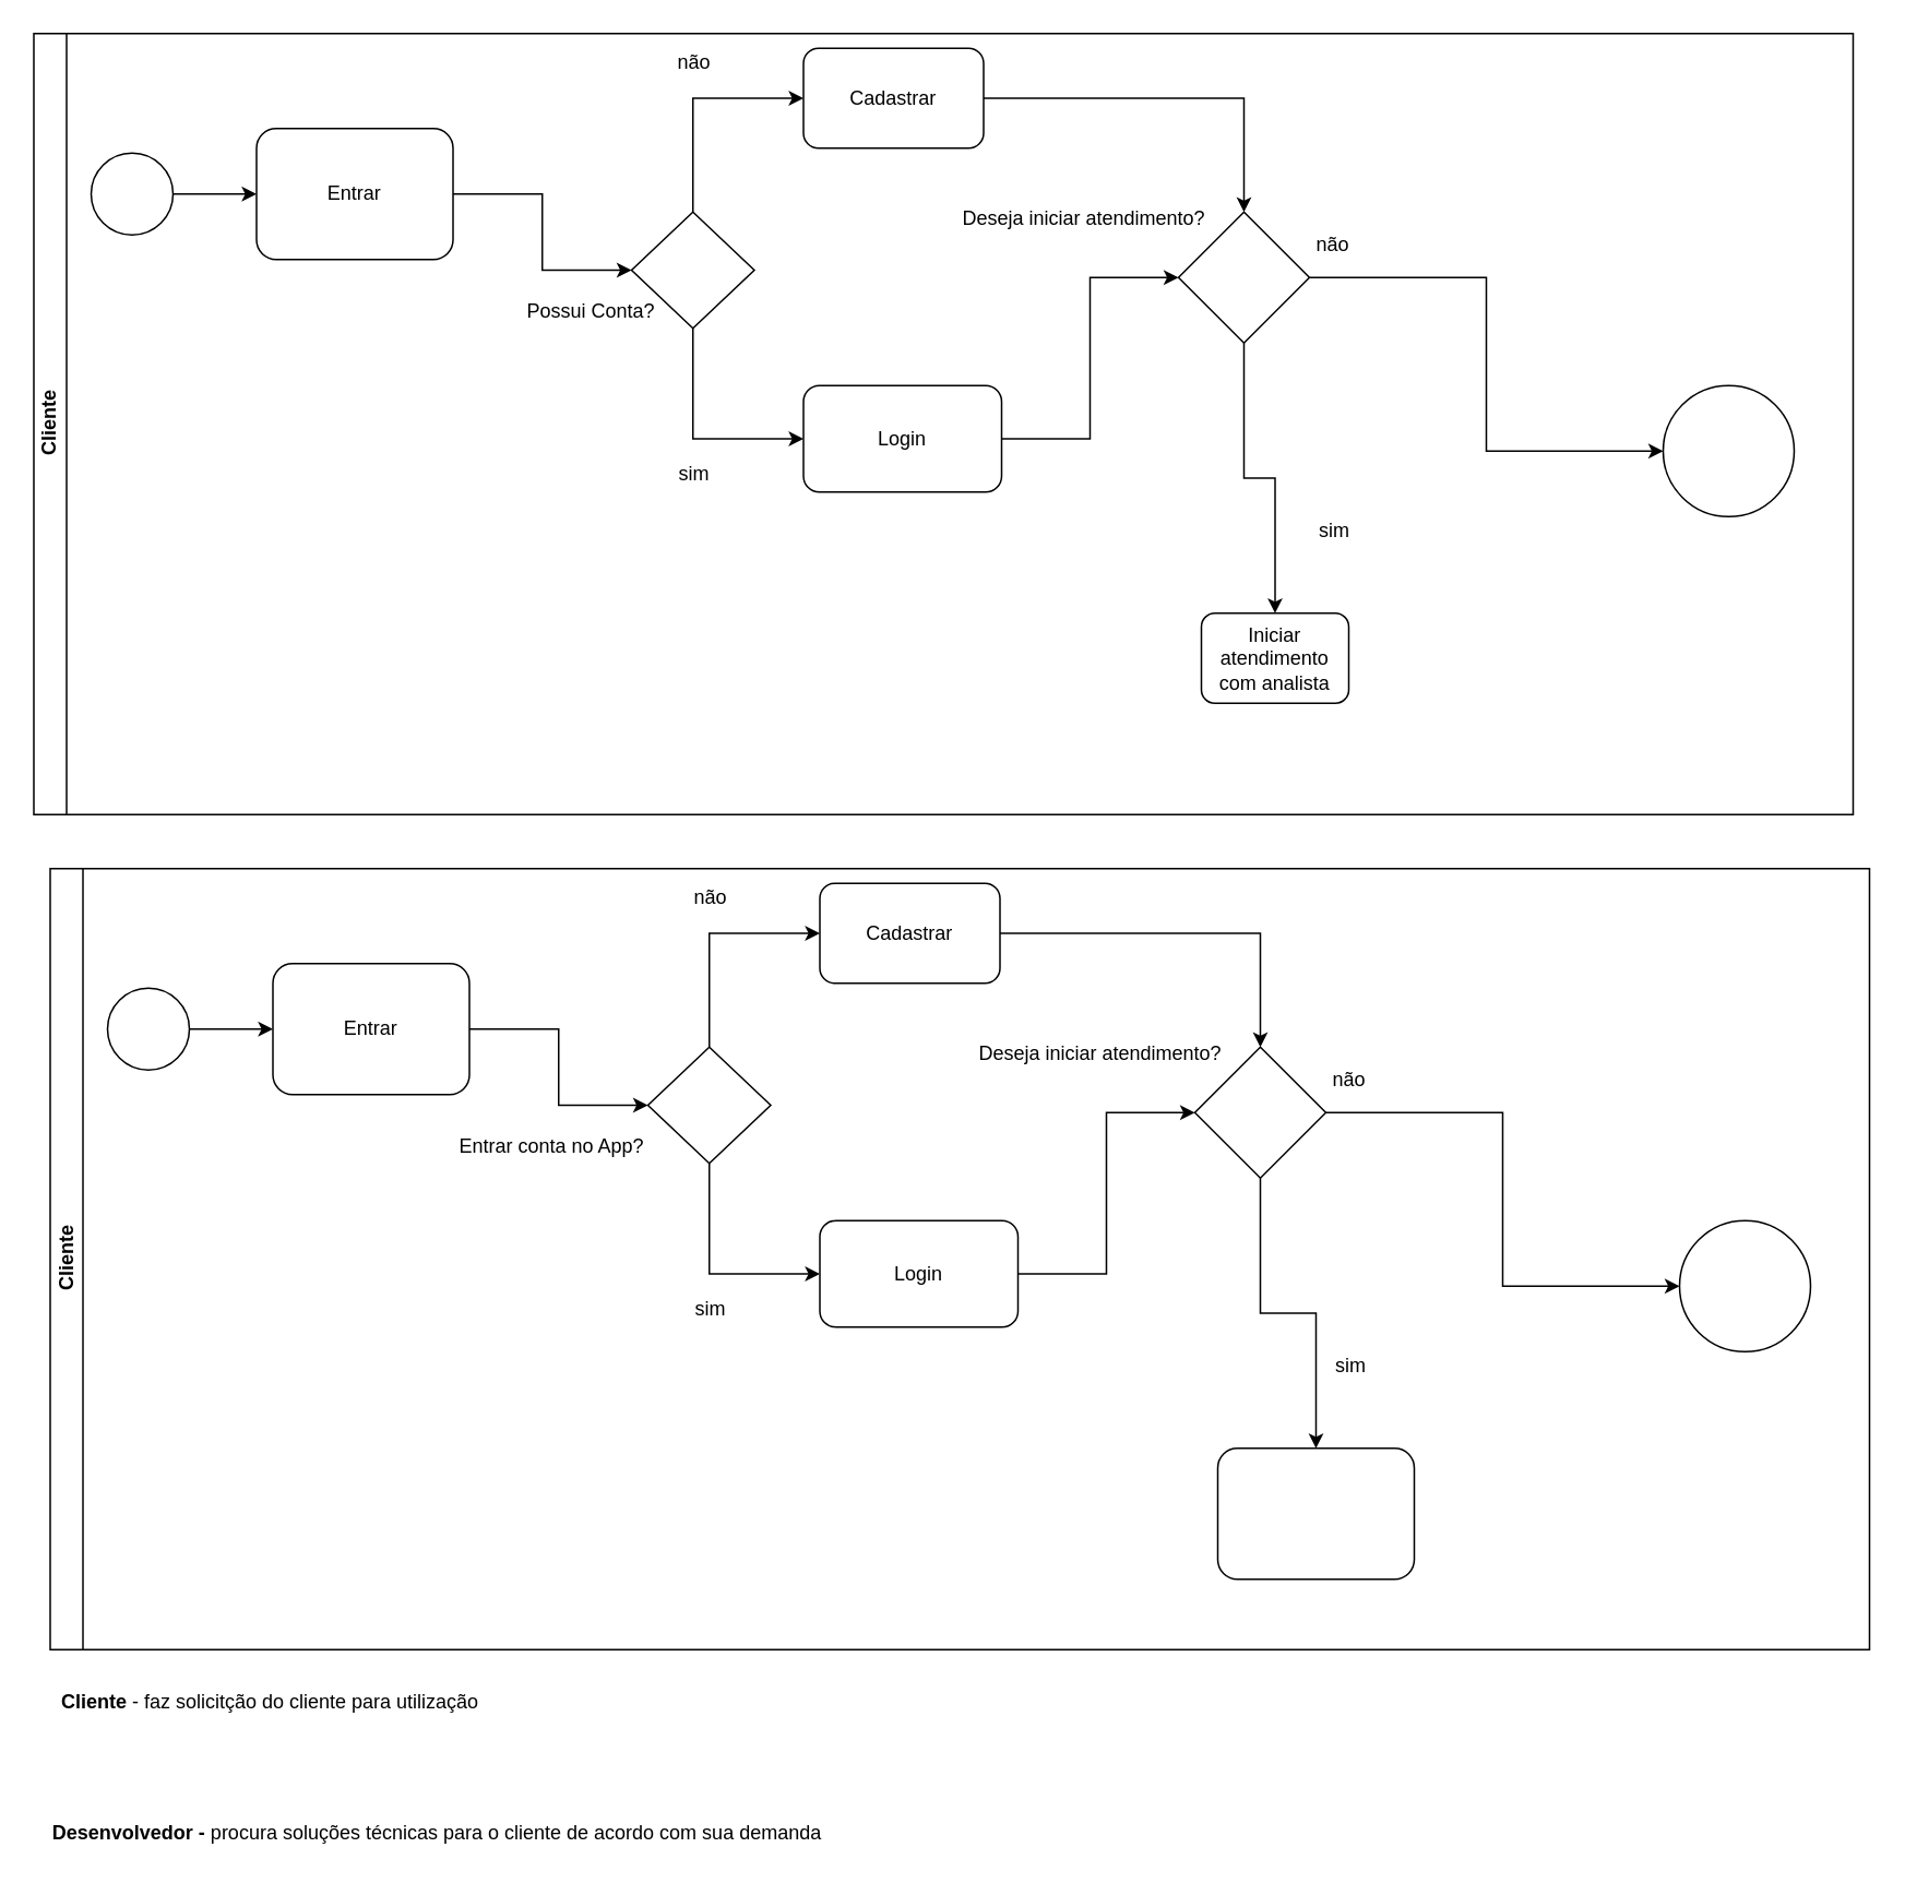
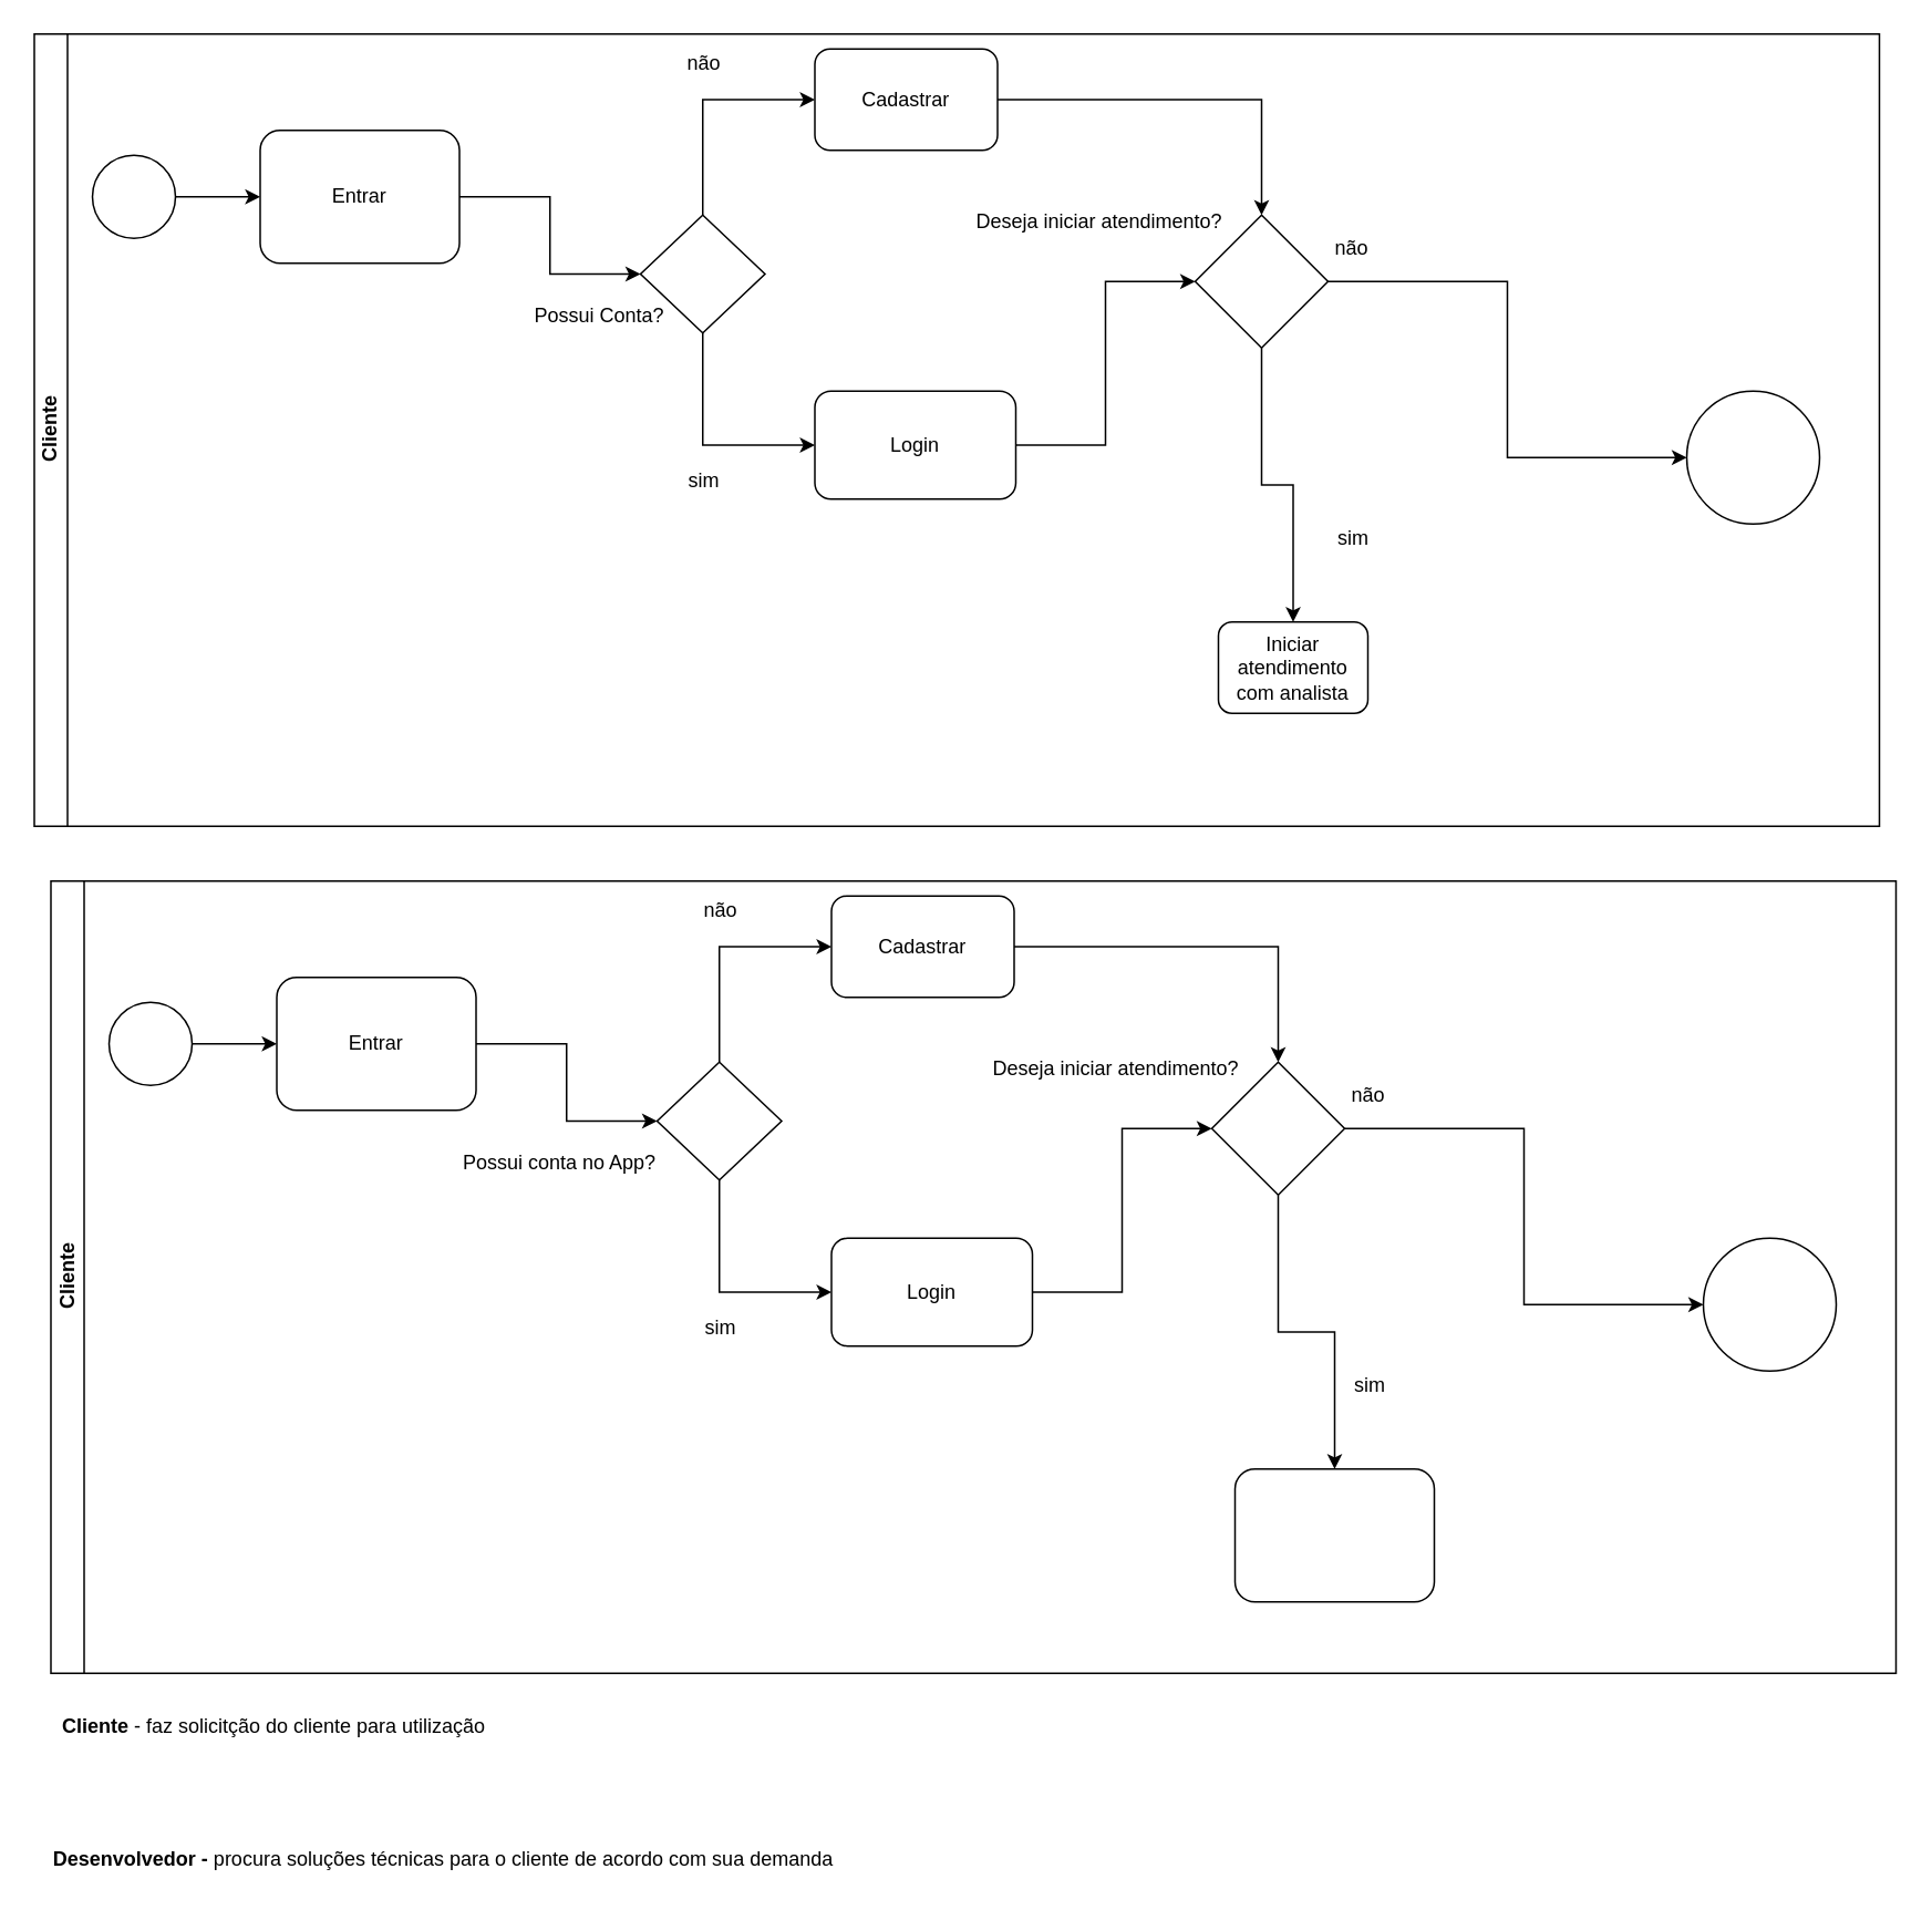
- <mxCell id="37" value="Entrar conta no App?" style="text;html=1;align=center;verticalAlign=middle;resizable=0;points=[];autosize=1;" parent="25" vertex="1"><mxGeometry x="241" y="160" width="130" height="20" as="geometry" /></mxCell>
+ <mxCell id="37" value="Possui conta no App?" style="text;html=1;align=center;verticalAlign=middle;resizable=0;points=[];autosize=1;" parent="25" vertex="1"><mxGeometry x="241" y="160" width="130" height="20" as="geometry" /></mxCell>
